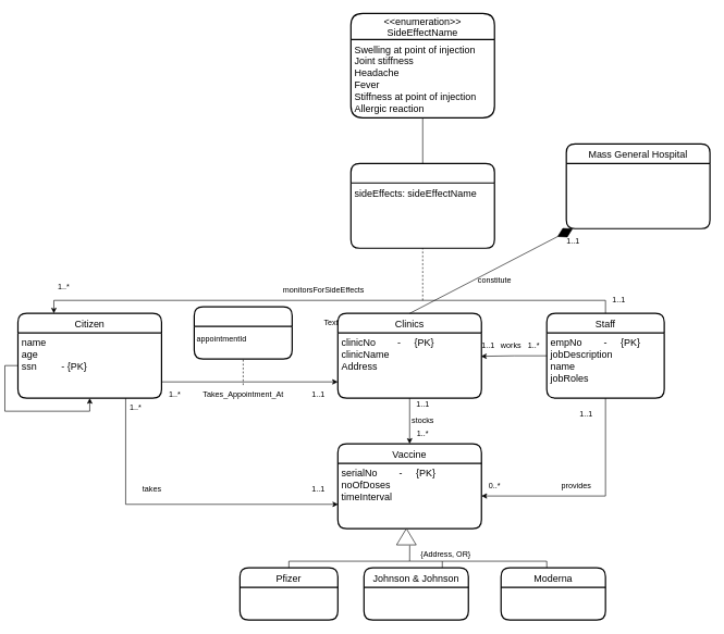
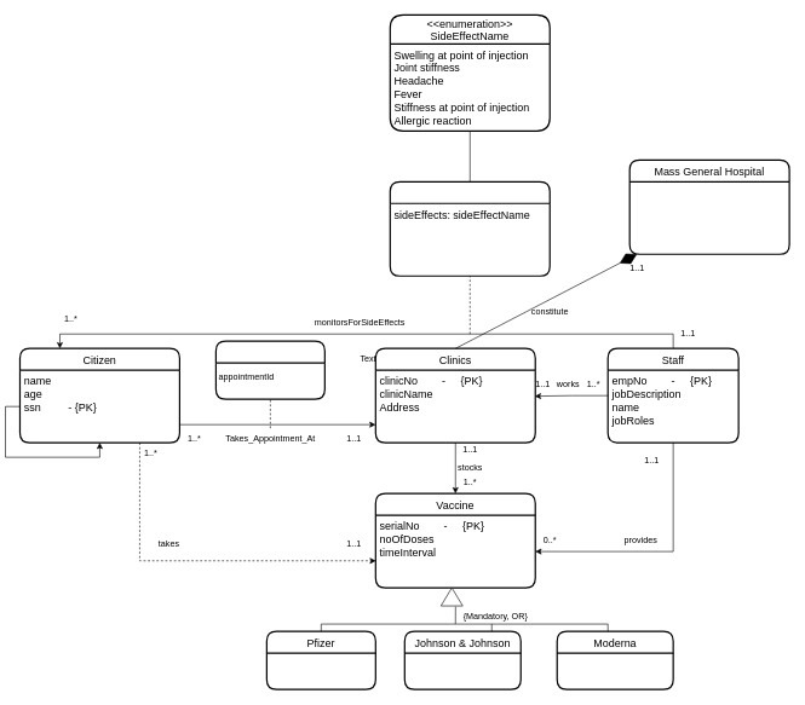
- <mxCell id="36" style="edgeStyle=orthogonalEdgeStyle;rounded=0;orthogonalLoop=1;jettySize=auto;html=1;exitX=0.75;exitY=1;exitDx=0;exitDy=0;entryX=0.002;entryY=0.628;entryDx=0;entryDy=0;entryPerimeter=0;" edge="1" parent="1" source="26" target="5"><mxGeometry relative="1" as="geometry" /></mxCell>
+ <mxCell id="36" style="edgeStyle=orthogonalEdgeStyle;rounded=0;orthogonalLoop=1;jettySize=auto;html=1;exitX=0.75;exitY=1;exitDx=0;exitDy=0;entryX=0.002;entryY=0.628;entryDx=0;entryDy=0;entryPerimeter=0;dashed=1;" edge="1" parent="1" source="26" target="5"><mxGeometry relative="1" as="geometry" /></mxCell>
- <mxCell id="13" value="{Address, OR}" style="text;html=1;align=center;verticalAlign=middle;resizable=0;points=[];autosize=1;strokeColor=none;fillColor=none;" vertex="1" parent="1"><mxGeometry x="620" y="835" width="110" height="30" as="geometry" /></mxCell>
+ <mxCell id="13" value="{Mandatory, OR}" style="text;html=1;align=center;verticalAlign=middle;resizable=0;points=[];autosize=1;strokeColor=none;fillColor=none;" vertex="1" parent="1"><mxGeometry x="620" y="835" width="110" height="30" as="geometry" /></mxCell>
